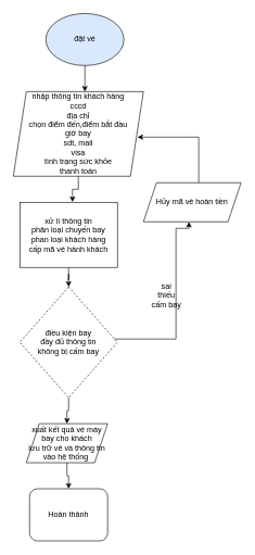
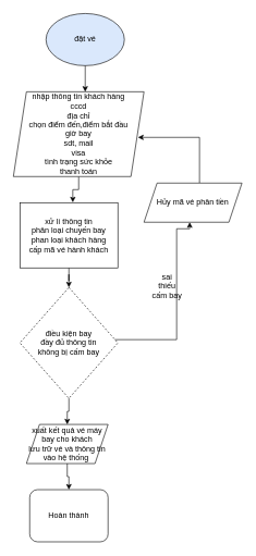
- <mxCell id="15" value="Hủy mã vé hoàn tiền" style="shape=parallelogram;perimeter=parallelogramPerimeter;whiteSpace=wrap;html=1;fixedSize=1;" vertex="1" parent="1"><mxGeometry x="220" y="280" width="150" height="60" as="geometry" /></mxCell>
+ <mxCell id="15" value="Hủy mã vé phân tiền" style="shape=parallelogram;perimeter=parallelogramPerimeter;whiteSpace=wrap;html=1;fixedSize=1;" vertex="1" parent="1"><mxGeometry x="220" y="280" width="150" height="60" as="geometry" /></mxCell>
- <mxCell id="6" value="sai&lt;div&gt;thiếu&lt;/div&gt;&lt;div&gt;cấm bay&lt;/div&gt;&lt;div&gt;&lt;br&gt;&lt;/div&gt;" style="text;html=1;align=center;verticalAlign=middle;resizable=0;points=[];autosize=1;strokeColor=none;fillColor=none;" vertex="1" parent="1"><mxGeometry x="220" y="425" width="70" height="70" as="geometry" /></mxCell>
+ <mxCell id="6" value="sai&lt;div&gt;thiếu&lt;/div&gt;&lt;div&gt;cấm bay&lt;/div&gt;&lt;div&gt;&lt;br&gt;&lt;/div&gt;" style="text;html=1;align=center;verticalAlign=middle;resizable=0;points=[];autosize=1;strokeColor=none;fillColor=none;" vertex="1" parent="1"><mxGeometry x="220" y="410" width="70" height="70" as="geometry" /></mxCell>
